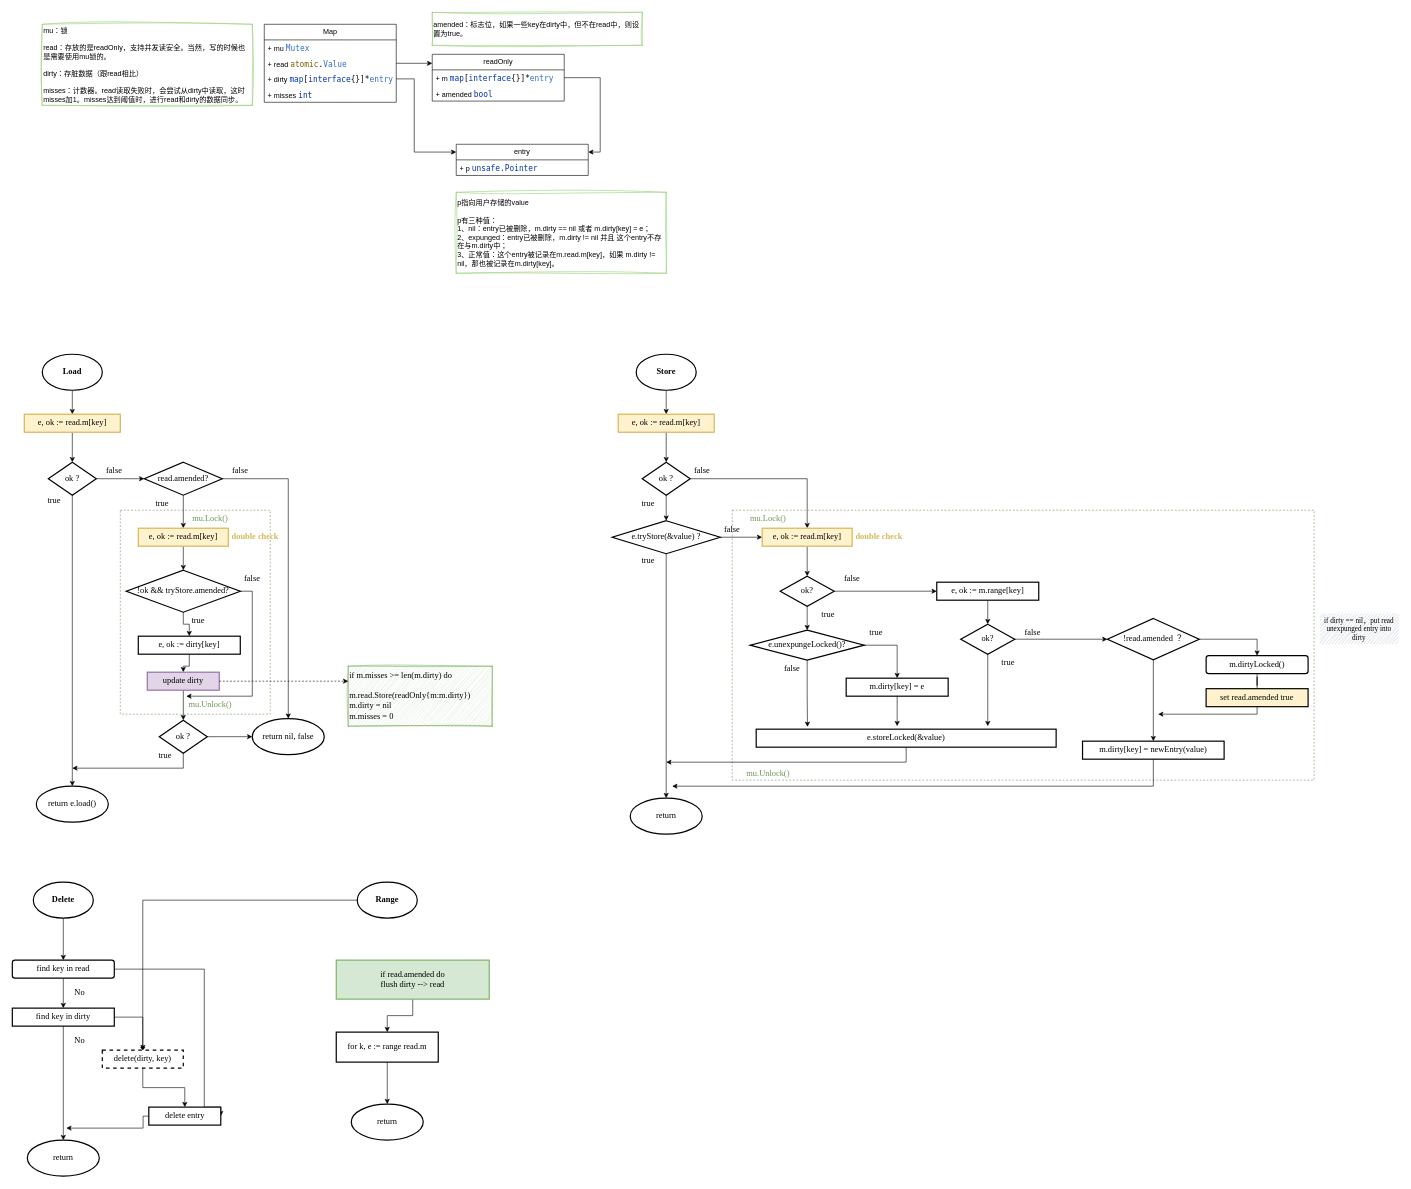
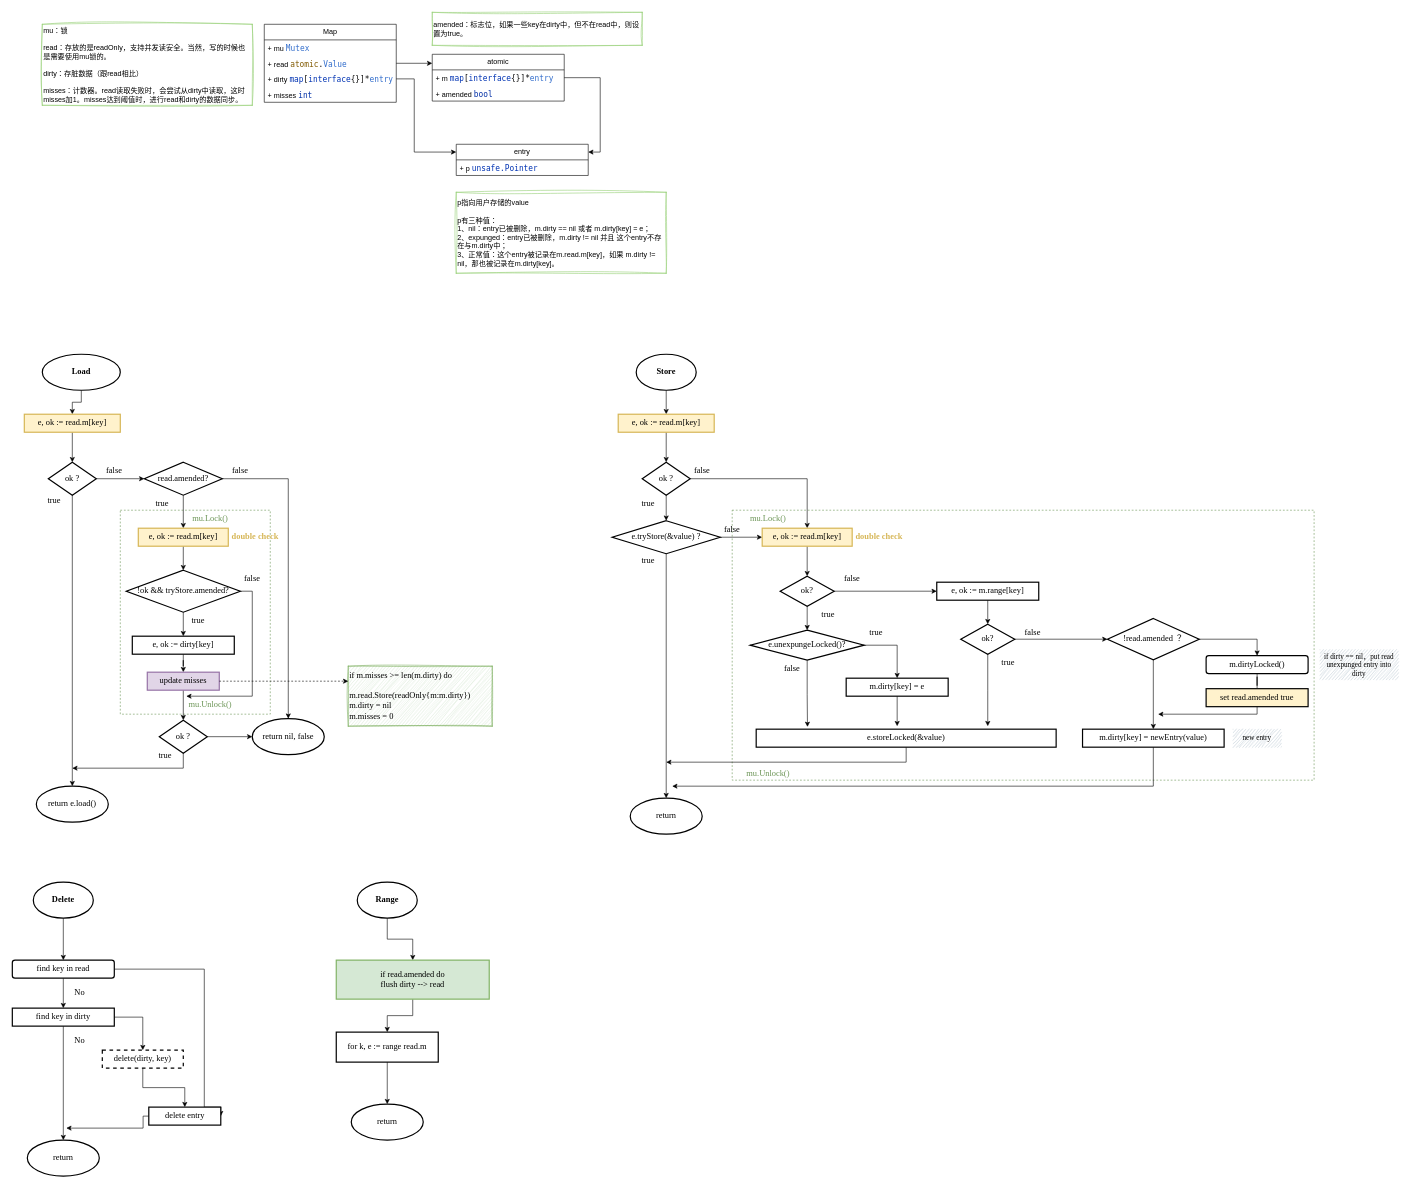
- <mxCell id="10" value="readOnly" style="swimlane;fontStyle=0;childLayout=stackLayout;horizontal=1;startSize=26;fillColor=none;horizontalStack=0;resizeParent=1;resizeParentMax=0;resizeLast=0;collapsible=1;marginBottom=0;whiteSpace=wrap;html=1;" vertex="1" parent="1"><mxGeometry x="720" y="90" width="220" height="78" as="geometry" /></mxCell>
+ <mxCell id="10" value="atomic" style="swimlane;fontStyle=0;childLayout=stackLayout;horizontal=1;startSize=26;fillColor=none;horizontalStack=0;resizeParent=1;resizeParentMax=0;resizeLast=0;collapsible=1;marginBottom=0;whiteSpace=wrap;html=1;" vertex="1" parent="1"><mxGeometry x="720" y="90" width="220" height="78" as="geometry" /></mxCell>
- <mxCell id="21" value="Load" style="strokeWidth=2;html=1;shape=mxgraph.flowchart.start_1;whiteSpace=wrap;fontFamily=Comic Sans MS;fontSize=14;fontStyle=1" vertex="1" parent="1"><mxGeometry x="70" y="590" width="100" height="60" as="geometry" /></mxCell>
+ <mxCell id="21" value="Load" style="strokeWidth=2;html=1;shape=mxgraph.flowchart.start_1;whiteSpace=wrap;fontFamily=Comic Sans MS;fontSize=14;fontStyle=1" vertex="1" parent="1"><mxGeometry x="70" y="590" width="130" height="60" as="geometry" /></mxCell>
- <mxCell id="105" value="if dirty == nil，put read unexpunged entry into dirty" style="text;html=1;strokeColor=none;fillColor=#bac8d3;align=center;verticalAlign=middle;whiteSpace=wrap;rounded=0;fontFamily=Comic Sans MS;labelBackgroundColor=none;labelBorderColor=none;sketch=1;curveFitting=1;jiggle=2;glass=0;shadow=0;" vertex="1" parent="1"><mxGeometry x="2200" y="1022.5" width="130" height="50" as="geometry" /></mxCell>
+ <mxCell id="105" value="if dirty == nil，put read unexpunged entry into dirty" style="text;html=1;strokeColor=none;fillColor=#bac8d3;align=center;verticalAlign=middle;whiteSpace=wrap;rounded=0;fontFamily=Comic Sans MS;labelBackgroundColor=none;labelBorderColor=none;sketch=1;curveFitting=1;jiggle=2;glass=0;shadow=0;" vertex="1" parent="1"><mxGeometry x="2200" y="1082.5" width="130" height="50" as="geometry" /></mxCell>
- <mxCell id="41" value="e, ok := dirty[key]" style="whiteSpace=wrap;html=1;fontSize=14;fontFamily=Comic Sans MS;strokeWidth=2;" vertex="1" parent="1"><mxGeometry x="230" y="1060" width="170" height="30" as="geometry" /></mxCell>
+ <mxCell id="41" value="e, ok := dirty[key]" style="whiteSpace=wrap;html=1;fontSize=14;fontFamily=Comic Sans MS;strokeWidth=2;" vertex="1" parent="1"><mxGeometry x="220" y="1060" width="170" height="30" as="geometry" /></mxCell>
- <mxCell id="43" value="update dirty" style="whiteSpace=wrap;html=1;fontSize=14;fontFamily=Comic Sans MS;strokeWidth=2;fillColor=#e1d5e7;strokeColor=#9673a6;" vertex="1" parent="1"><mxGeometry x="245" y="1120" width="120" height="30" as="geometry" /></mxCell>
+ <mxCell id="43" value="update misses" style="whiteSpace=wrap;html=1;fontSize=14;fontFamily=Comic Sans MS;strokeWidth=2;fillColor=#e1d5e7;strokeColor=#9673a6;" vertex="1" parent="1"><mxGeometry x="245" y="1120" width="120" height="30" as="geometry" /></mxCell>
+ <mxCell id="96" value="new entry" style="text;html=1;strokeColor=none;fillColor=#bac8d3;align=center;verticalAlign=middle;whiteSpace=wrap;rounded=0;fontFamily=Comic Sans MS;labelBackgroundColor=none;labelBorderColor=none;sketch=1;curveFitting=1;jiggle=2;glass=0;shadow=0;" vertex="1" parent="1"><mxGeometry x="2055" y="1215" width="80" height="30" as="geometry" /></mxCell>
- <mxCell id="95" value="m.dirty[key] = newEntry(value)" style="whiteSpace=wrap;html=1;fontSize=14;fontFamily=Comic Sans MS;strokeWidth=2;" vertex="1" parent="1"><mxGeometry x="1804" y="1235" width="236" height="30" as="geometry" /></mxCell>
+ <mxCell id="95" value="m.dirty[key] = newEntry(value)" style="whiteSpace=wrap;html=1;fontSize=14;fontFamily=Comic Sans MS;strokeWidth=2;" vertex="1" parent="1"><mxGeometry x="1804" y="1215" width="236" height="30" as="geometry" /></mxCell>
- <mxCell id="108" value="" style="edgeStyle=orthogonalEdgeStyle;rounded=0;orthogonalLoop=1;jettySize=auto;html=1;" edge="1" parent="1" source="109" target="127"><mxGeometry relative="1" as="geometry" /></mxCell>
+ <mxCell id="108" value="" style="edgeStyle=orthogonalEdgeStyle;rounded=0;orthogonalLoop=1;jettySize=auto;html=1;" edge="1" parent="1" source="109" target="111"><mxGeometry relative="1" as="geometry" /></mxCell>
- <mxCell id="120" value="" style="edgeStyle=orthogonalEdgeStyle;rounded=0;orthogonalLoop=1;jettySize=auto;html=1;entryX=0.5;entryY=0;entryDx=0;entryDy=0;endArrow=diamond;" edge="1" parent="1" source="122" target="127"><mxGeometry relative="1" as="geometry"><mxPoint x="295" y="1695" as="targetPoint" /><Array as="points"><mxPoint x="238" y="1695" /></Array></mxGeometry></mxCell>
+ <mxCell id="120" value="" style="edgeStyle=orthogonalEdgeStyle;rounded=0;orthogonalLoop=1;jettySize=auto;html=1;entryX=0.5;entryY=0;entryDx=0;entryDy=0;" edge="1" parent="1" source="122" target="127"><mxGeometry relative="1" as="geometry"><mxPoint x="295" y="1695" as="targetPoint" /><Array as="points"><mxPoint x="238" y="1695" /></Array></mxGeometry></mxCell>
